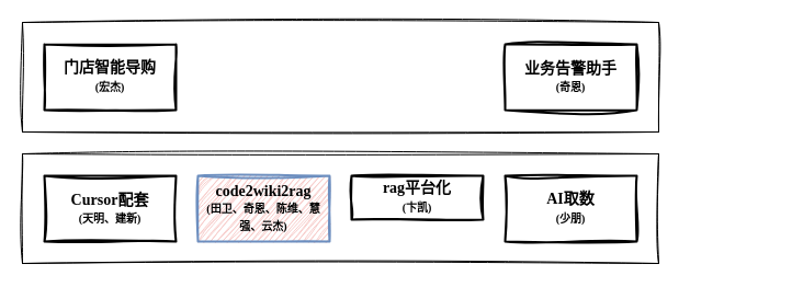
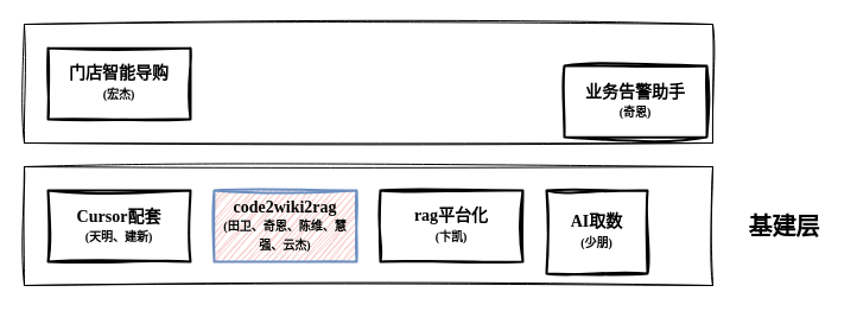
- <mxCell id="9" value="&lt;b&gt;&lt;font style=&quot;font-size: 14px;&quot;&gt;业务告警助手&lt;/font&gt;&lt;/b&gt;&lt;div&gt;&lt;b&gt;&lt;font style=&quot;font-size: 10px;&quot;&gt;(奇恩)&lt;/font&gt;&lt;/b&gt;&lt;/div&gt;" style="rounded=0;whiteSpace=wrap;html=1;sketch=1;hachureGap=4;jiggle=2;curveFitting=1;fontFamily=Architects Daughter;fontSource=https%3A%2F%2Ffonts.googleapis.com%2Fcss%3Ffamily%3DArchitects%2BDaughter;fillColor=none;strokeWidth=2;" parent="1" vertex="1"><mxGeometry x="460" y="40" width="120" height="60" as="geometry" /></mxCell>
+ <mxCell id="9" value="&lt;b&gt;&lt;font style=&quot;font-size: 14px;&quot;&gt;业务告警助手&lt;/font&gt;&lt;/b&gt;&lt;div&gt;&lt;b&gt;&lt;font style=&quot;font-size: 10px;&quot;&gt;(奇恩)&lt;/font&gt;&lt;/b&gt;&lt;/div&gt;" style="rounded=0;whiteSpace=wrap;html=1;sketch=1;hachureGap=4;jiggle=2;curveFitting=1;fontFamily=Architects Daughter;fontSource=https%3A%2F%2Ffonts.googleapis.com%2Fcss%3Ffamily%3DArchitects%2BDaughter;fillColor=none;strokeWidth=2;" parent="1" vertex="1"><mxGeometry x="475" y="55" width="120" height="60" as="geometry" /></mxCell>
- <mxCell id="5" value="&lt;b&gt;&lt;font style=&quot;font-size: 14px;&quot;&gt;rag平台化&lt;/font&gt;&lt;/b&gt;&lt;div&gt;&lt;b&gt;&lt;font style=&quot;font-size: 10px;&quot;&gt;(卞凯)&lt;/font&gt;&lt;/b&gt;&lt;b&gt;&lt;font style=&quot;font-size: 14px;&quot;&gt;&lt;/font&gt;&lt;/b&gt;&lt;/div&gt;" style="rounded=0;whiteSpace=wrap;html=1;sketch=1;hachureGap=4;jiggle=2;curveFitting=1;fontFamily=Architects Daughter;fontSource=https%3A%2F%2Ffonts.googleapis.com%2Fcss%3Ffamily%3DArchitects%2BDaughter;fillColor=none;strokeWidth=2;" parent="1" vertex="1"><mxGeometry x="320" y="160" width="120" height="40" as="geometry" /></mxCell>
+ <mxCell id="5" value="&lt;b&gt;&lt;font style=&quot;font-size: 14px;&quot;&gt;rag平台化&lt;/font&gt;&lt;/b&gt;&lt;div&gt;&lt;b&gt;&lt;font style=&quot;font-size: 10px;&quot;&gt;(卞凯)&lt;/font&gt;&lt;/b&gt;&lt;b&gt;&lt;font style=&quot;font-size: 14px;&quot;&gt;&lt;/font&gt;&lt;/b&gt;&lt;/div&gt;" style="rounded=0;whiteSpace=wrap;html=1;sketch=1;hachureGap=4;jiggle=2;curveFitting=1;fontFamily=Architects Daughter;fontSource=https%3A%2F%2Ffonts.googleapis.com%2Fcss%3Ffamily%3DArchitects%2BDaughter;fillColor=none;strokeWidth=2;" parent="1" vertex="1"><mxGeometry x="320" y="160" width="120" height="60" as="geometry" /></mxCell>
- <mxCell id="6" value="&lt;b&gt;&lt;font style=&quot;font-size: 14px;&quot;&gt;AI取数&lt;/font&gt;&lt;/b&gt;&lt;div&gt;&lt;b&gt;&lt;font style=&quot;font-size: 10px;&quot;&gt;(少朋)&lt;/font&gt;&lt;/b&gt;&lt;b&gt;&lt;font style=&quot;font-size: 14px;&quot;&gt;&lt;/font&gt;&lt;/b&gt;&lt;/div&gt;" style="rounded=0;whiteSpace=wrap;html=1;sketch=1;hachureGap=4;jiggle=2;curveFitting=1;fontFamily=Architects Daughter;fontSource=https%3A%2F%2Ffonts.googleapis.com%2Fcss%3Ffamily%3DArchitects%2BDaughter;fillColor=none;strokeWidth=2;" parent="1" vertex="1"><mxGeometry x="460" y="160" width="120" height="60" as="geometry" /></mxCell>
+ <mxCell id="6" value="&lt;b&gt;&lt;font style=&quot;font-size: 14px;&quot;&gt;AI取数&lt;/font&gt;&lt;/b&gt;&lt;div&gt;&lt;b&gt;&lt;font style=&quot;font-size: 10px;&quot;&gt;(少朋)&lt;/font&gt;&lt;/b&gt;&lt;b&gt;&lt;font style=&quot;font-size: 14px;&quot;&gt;&lt;/font&gt;&lt;/b&gt;&lt;/div&gt;" style="rounded=0;whiteSpace=wrap;html=1;sketch=1;hachureGap=4;jiggle=2;curveFitting=1;fontFamily=Architects Daughter;fontSource=https%3A%2F%2Ffonts.googleapis.com%2Fcss%3Ffamily%3DArchitects%2BDaughter;fillColor=none;strokeWidth=2;" parent="1" vertex="1"><mxGeometry x="460" y="160" width="85" height="70" as="geometry" /></mxCell>
+ <mxCell id="10" value="&lt;b&gt;&lt;font style=&quot;font-size: 20px;&quot;&gt;基建层&lt;/font&gt;&lt;/b&gt;" style="text;html=1;align=center;verticalAlign=middle;resizable=0;points=[];autosize=1;strokeColor=none;fillColor=none;fontFamily=Architects Daughter;fontSource=https%3A%2F%2Ffonts.googleapis.com%2Fcss%3Ffamily%3DArchitects%2BDaughter;" parent="1" vertex="1"><mxGeometry x="620" y="170" width="80" height="40" as="geometry" /></mxCell>
